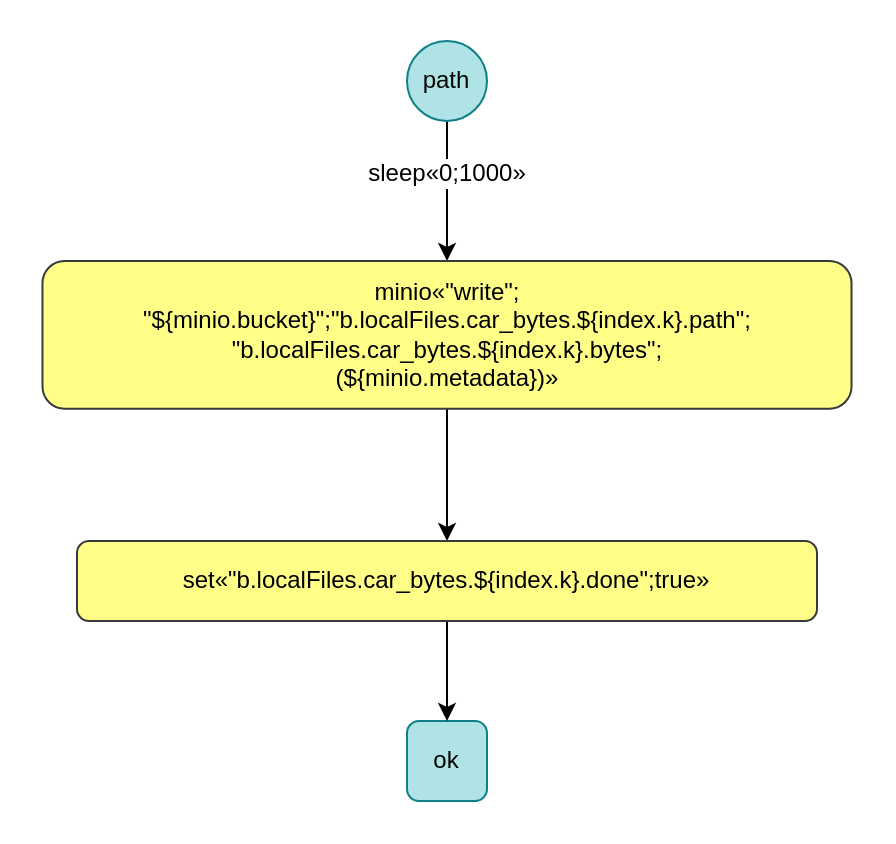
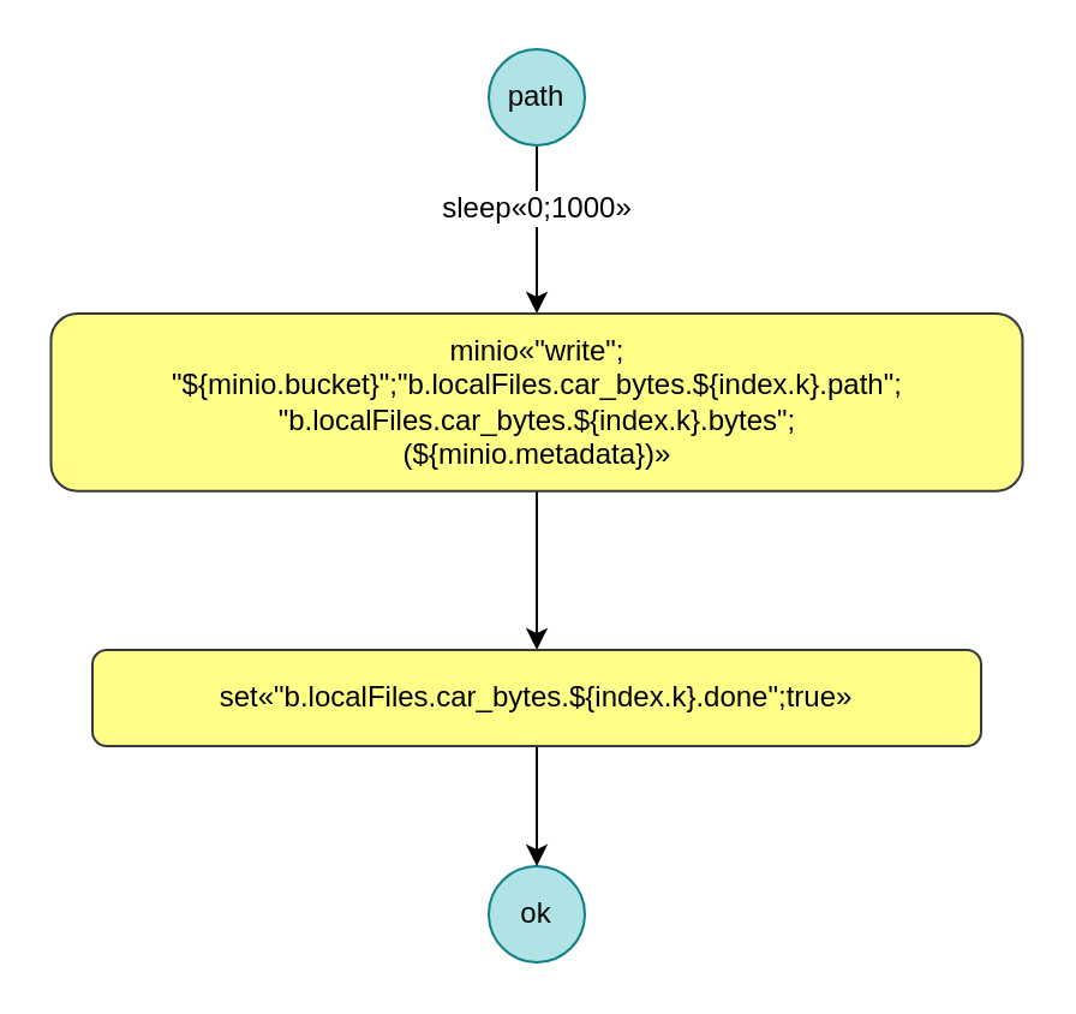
- <mxCell id="5" value="ok" style="whiteSpace=wrap;fillColor=#b0e3e6;strokeColor=#0e8088;fontColor=#000000;rounded=1;" parent="1" vertex="1"><mxGeometry x="203" y="360" width="40" height="40" as="geometry" /></mxCell>
+ <mxCell id="5" value="ok" style="ellipse;whiteSpace=wrap;fillColor=#b0e3e6;strokeColor=#0e8088;fontColor=#000000;" parent="1" vertex="1"><mxGeometry x="203" y="360" width="40" height="40" as="geometry" /></mxCell>
